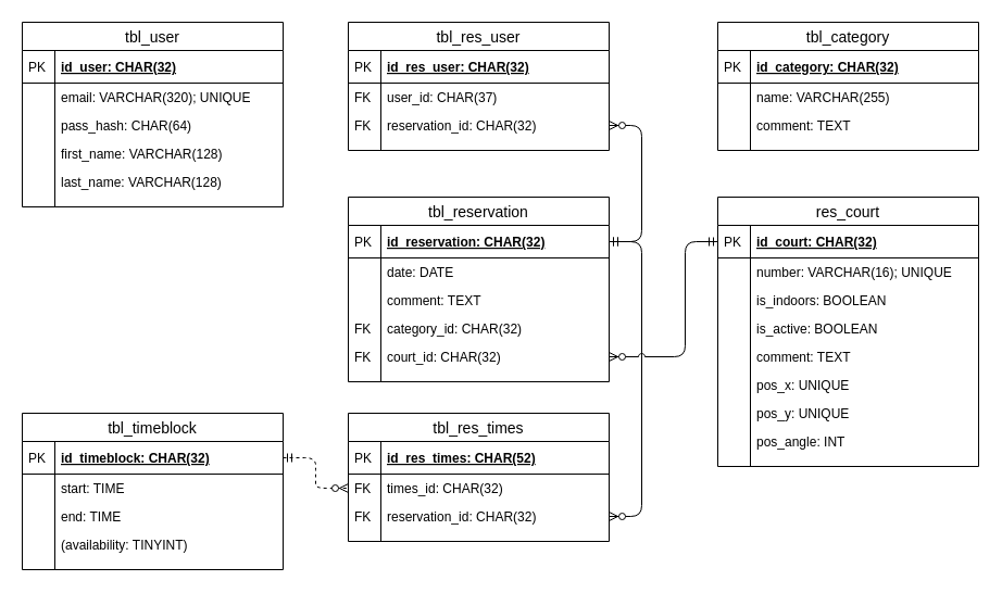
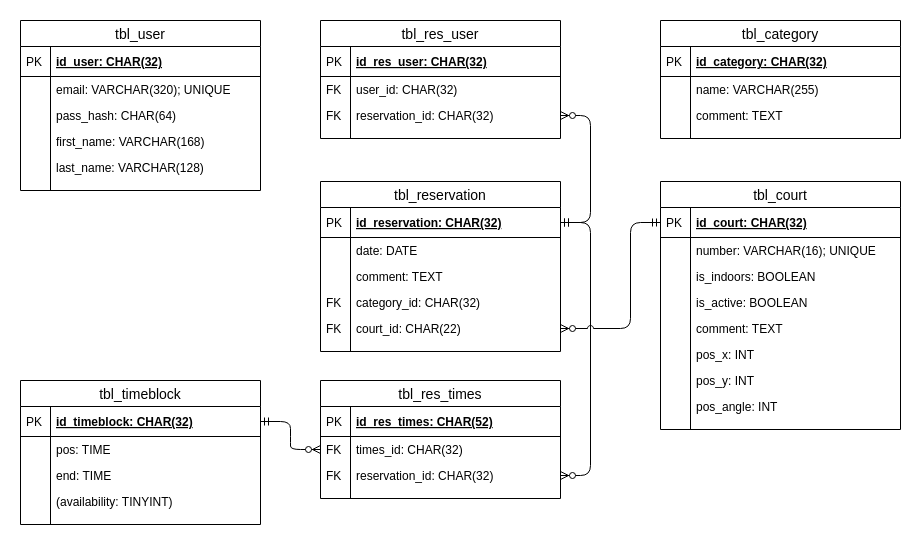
- <mxCell id="82" value="user_id: CHAR(37)" style="shape=partialRectangle;top=0;left=0;right=0;bottom=0;align=left;verticalAlign=top;fillColor=none;spacingLeft=34;spacingRight=4;overflow=hidden;rotatable=0;points=[[0,0.5],[1,0.5]];portConstraint=eastwest;dropTarget=0;fontSize=12;" parent="79" vertex="1"><mxGeometry y="56" width="240" height="26" as="geometry" /></mxCell>
+ <mxCell id="82" value="user_id: CHAR(32)" style="shape=partialRectangle;top=0;left=0;right=0;bottom=0;align=left;verticalAlign=top;fillColor=none;spacingLeft=34;spacingRight=4;overflow=hidden;rotatable=0;points=[[0,0.5],[1,0.5]];portConstraint=eastwest;dropTarget=0;fontSize=12;" parent="79" vertex="1"><mxGeometry y="56" width="240" height="26" as="geometry" /></mxCell>
- <mxCell id="9" value="first_name: VARCHAR(128)" style="shape=partialRectangle;top=0;left=0;right=0;bottom=0;align=left;verticalAlign=top;fillColor=none;spacingLeft=34;spacingRight=4;overflow=hidden;rotatable=0;points=[[0,0.5],[1,0.5]];portConstraint=eastwest;dropTarget=0;fontSize=12;" parent="2" vertex="1"><mxGeometry y="108" width="240" height="26" as="geometry" /></mxCell>
+ <mxCell id="9" value="first_name: VARCHAR(168)" style="shape=partialRectangle;top=0;left=0;right=0;bottom=0;align=left;verticalAlign=top;fillColor=none;spacingLeft=34;spacingRight=4;overflow=hidden;rotatable=0;points=[[0,0.5],[1,0.5]];portConstraint=eastwest;dropTarget=0;fontSize=12;" parent="2" vertex="1"><mxGeometry y="108" width="240" height="26" as="geometry" /></mxCell>
- <mxCell id="15" value="res_court" style="swimlane;fontStyle=0;childLayout=stackLayout;horizontal=1;startSize=26;horizontalStack=0;resizeParent=1;resizeParentMax=0;resizeLast=0;collapsible=1;marginBottom=0;align=center;fontSize=14;" parent="1" vertex="1"><mxGeometry x="660" y="181" width="240" height="248" as="geometry" /></mxCell>
+ <mxCell id="15" value="tbl_court" style="swimlane;fontStyle=0;childLayout=stackLayout;horizontal=1;startSize=26;horizontalStack=0;resizeParent=1;resizeParentMax=0;resizeLast=0;collapsible=1;marginBottom=0;align=center;fontSize=14;" parent="1" vertex="1"><mxGeometry x="660" y="181" width="240" height="248" as="geometry" /></mxCell>
- <mxCell id="75" value="court_id: CHAR(32)" style="shape=partialRectangle;top=0;left=0;right=0;bottom=0;align=left;verticalAlign=top;fillColor=none;spacingLeft=34;spacingRight=4;overflow=hidden;rotatable=0;points=[[0,0.5],[1,0.5]];portConstraint=eastwest;dropTarget=0;fontSize=12;" parent="66" vertex="1"><mxGeometry y="134" width="240" height="26" as="geometry" /></mxCell>
+ <mxCell id="75" value="court_id: CHAR(22)" style="shape=partialRectangle;top=0;left=0;right=0;bottom=0;align=left;verticalAlign=top;fillColor=none;spacingLeft=34;spacingRight=4;overflow=hidden;rotatable=0;points=[[0,0.5],[1,0.5]];portConstraint=eastwest;dropTarget=0;fontSize=12;" parent="66" vertex="1"><mxGeometry y="134" width="240" height="26" as="geometry" /></mxCell>
- <mxCell id="26" value="pos_x: UNIQUE" style="shape=partialRectangle;top=0;left=0;right=0;bottom=0;align=left;verticalAlign=top;fillColor=none;spacingLeft=34;spacingRight=4;overflow=hidden;rotatable=0;points=[[0,0.5],[1,0.5]];portConstraint=eastwest;dropTarget=0;fontSize=12;" parent="15" vertex="1"><mxGeometry y="160" width="240" height="26" as="geometry" /></mxCell>
+ <mxCell id="26" value="pos_x: INT" style="shape=partialRectangle;top=0;left=0;right=0;bottom=0;align=left;verticalAlign=top;fillColor=none;spacingLeft=34;spacingRight=4;overflow=hidden;rotatable=0;points=[[0,0.5],[1,0.5]];portConstraint=eastwest;dropTarget=0;fontSize=12;" parent="15" vertex="1"><mxGeometry y="160" width="240" height="26" as="geometry" /></mxCell>
- <mxCell id="28" value="pos_y: UNIQUE" style="shape=partialRectangle;top=0;left=0;right=0;bottom=0;align=left;verticalAlign=top;fillColor=none;spacingLeft=34;spacingRight=4;overflow=hidden;rotatable=0;points=[[0,0.5],[1,0.5]];portConstraint=eastwest;dropTarget=0;fontSize=12;" parent="15" vertex="1"><mxGeometry y="186" width="240" height="26" as="geometry" /></mxCell>
+ <mxCell id="28" value="pos_y: INT" style="shape=partialRectangle;top=0;left=0;right=0;bottom=0;align=left;verticalAlign=top;fillColor=none;spacingLeft=34;spacingRight=4;overflow=hidden;rotatable=0;points=[[0,0.5],[1,0.5]];portConstraint=eastwest;dropTarget=0;fontSize=12;" parent="15" vertex="1"><mxGeometry y="186" width="240" height="26" as="geometry" /></mxCell>
- <mxCell id="43" value="" style="edgeStyle=entityRelationEdgeStyle;fontSize=12;html=1;endArrow=ERzeroToMany;startArrow=ERmandOne;dashed=1;" parent="1" source="47" target="60" edge="1"><mxGeometry width="100" height="100" relative="1" as="geometry"><mxPoint x="300" y="565" as="sourcePoint" /><mxPoint x="400" y="465" as="targetPoint" /></mxGeometry></mxCell>
+ <mxCell id="43" value="" style="edgeStyle=entityRelationEdgeStyle;fontSize=12;html=1;endArrow=ERzeroToMany;startArrow=ERmandOne;" parent="1" source="47" target="60" edge="1"><mxGeometry width="100" height="100" relative="1" as="geometry"><mxPoint x="300" y="565" as="sourcePoint" /><mxPoint x="400" y="465" as="targetPoint" /></mxGeometry></mxCell>
- <mxCell id="49" value="start: TIME" style="shape=partialRectangle;top=0;left=0;right=0;bottom=0;align=left;verticalAlign=top;fillColor=none;spacingLeft=34;spacingRight=4;overflow=hidden;rotatable=0;points=[[0,0.5],[1,0.5]];portConstraint=eastwest;dropTarget=0;fontSize=12;" parent="46" vertex="1"><mxGeometry y="56" width="240" height="26" as="geometry" /></mxCell>
+ <mxCell id="49" value="pos: TIME" style="shape=partialRectangle;top=0;left=0;right=0;bottom=0;align=left;verticalAlign=top;fillColor=none;spacingLeft=34;spacingRight=4;overflow=hidden;rotatable=0;points=[[0,0.5],[1,0.5]];portConstraint=eastwest;dropTarget=0;fontSize=12;" parent="46" vertex="1"><mxGeometry y="56" width="240" height="26" as="geometry" /></mxCell>
